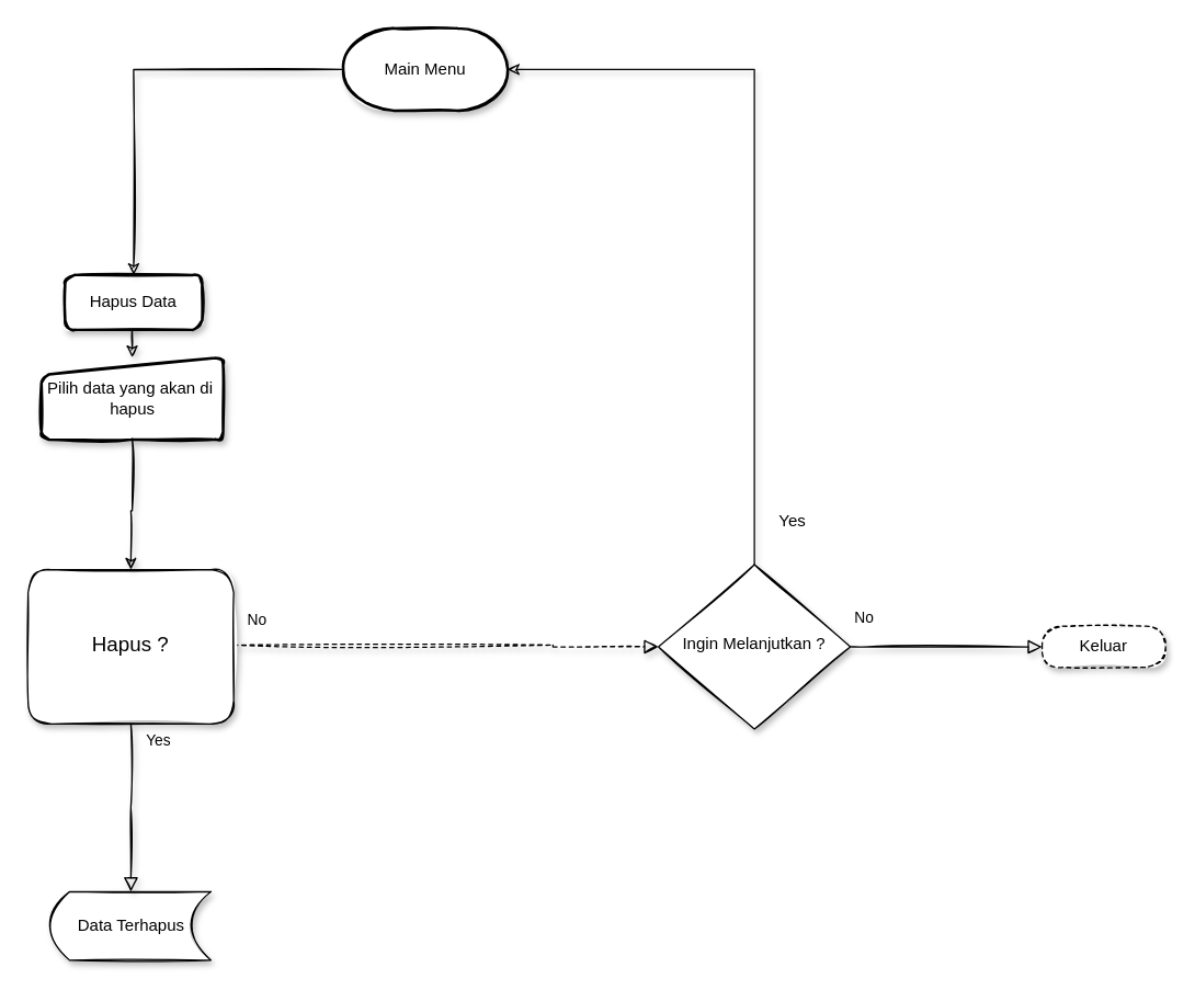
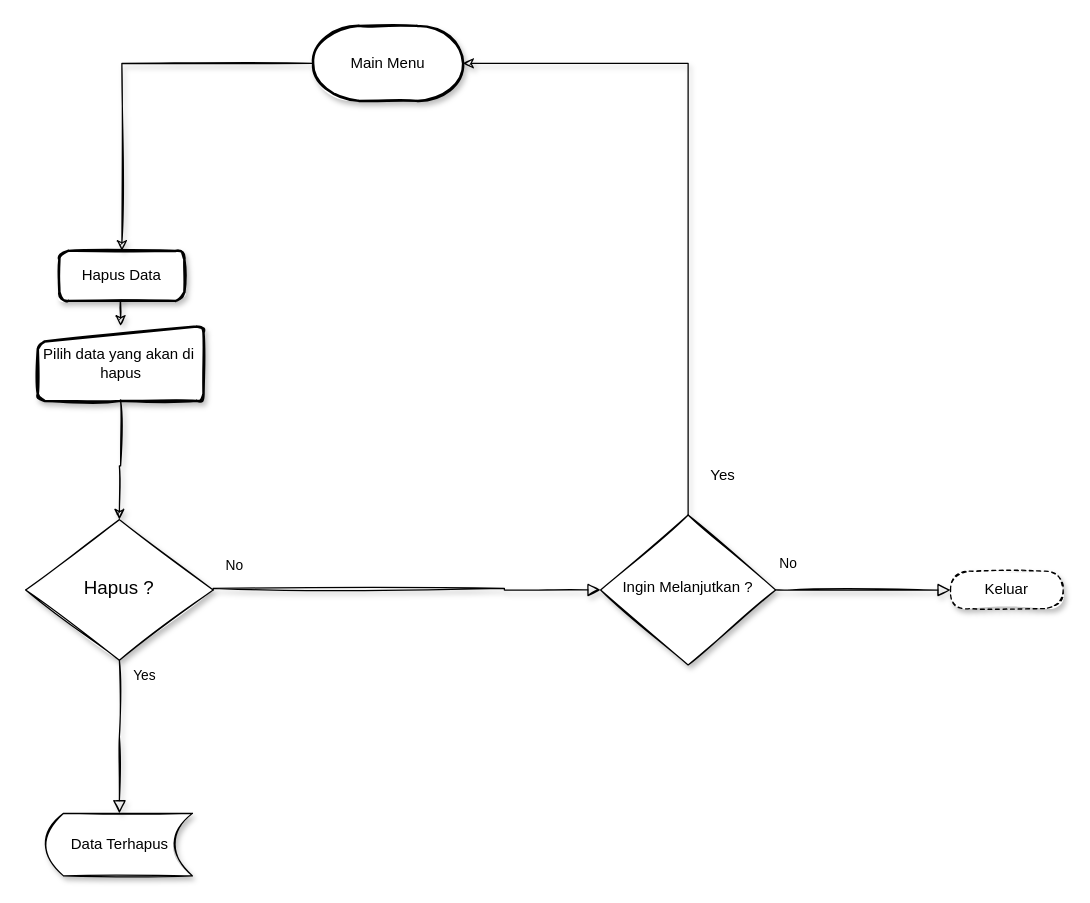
- <mxCell id="2" value="No" style="edgeStyle=orthogonalEdgeStyle;rounded=0;html=1;jettySize=auto;orthogonalLoop=1;fontSize=11;endArrow=block;endFill=0;endSize=8;strokeWidth=1;shadow=1;labelBackgroundColor=none;entryX=0;entryY=0.5;entryDx=0;entryDy=0;exitX=1;exitY=0.5;exitDx=0;exitDy=0;sketch=1;dashed=1;" parent="1" source="3" target="6" edge="1"><mxGeometry x="-0.888" y="18" relative="1" as="geometry"><mxPoint as="offset" /><mxPoint x="465.01" y="550" as="targetPoint" /><Array as="points"><mxPoint x="403" y="470" /><mxPoint x="480" y="471" /></Array></mxGeometry></mxCell>
+ <mxCell id="2" value="No" style="edgeStyle=orthogonalEdgeStyle;rounded=0;html=1;jettySize=auto;orthogonalLoop=1;fontSize=11;endArrow=block;endFill=0;endSize=8;strokeWidth=1;shadow=1;labelBackgroundColor=none;entryX=0;entryY=0.5;entryDx=0;entryDy=0;exitX=1;exitY=0.5;exitDx=0;exitDy=0;sketch=1;" parent="1" source="3" target="6" edge="1"><mxGeometry x="-0.888" y="18" relative="1" as="geometry"><mxPoint as="offset" /><mxPoint x="465.01" y="550" as="targetPoint" /><Array as="points"><mxPoint x="403" y="470" /><mxPoint x="480" y="471" /></Array></mxGeometry></mxCell>
- <mxCell id="3" value="&lt;font style=&quot;font-size: 15px&quot;&gt;Hapus ?&lt;/font&gt;" style="whiteSpace=wrap;html=1;shadow=1;fontFamily=Helvetica;fontSize=12;align=center;strokeWidth=1;spacing=6;spacingTop=-4;sketch=1;rounded=1;" parent="1" vertex="1"><mxGeometry x="20.01" y="415" width="150.01" height="112.5" as="geometry" /></mxCell>
+ <mxCell id="3" value="&lt;font style=&quot;font-size: 15px&quot;&gt;Hapus ?&lt;/font&gt;" style="rhombus;whiteSpace=wrap;html=1;shadow=1;fontFamily=Helvetica;fontSize=12;align=center;strokeWidth=1;spacing=6;spacingTop=-4;sketch=1;" parent="1" vertex="1"><mxGeometry x="20.01" y="415" width="150.01" height="112.5" as="geometry" /></mxCell>
